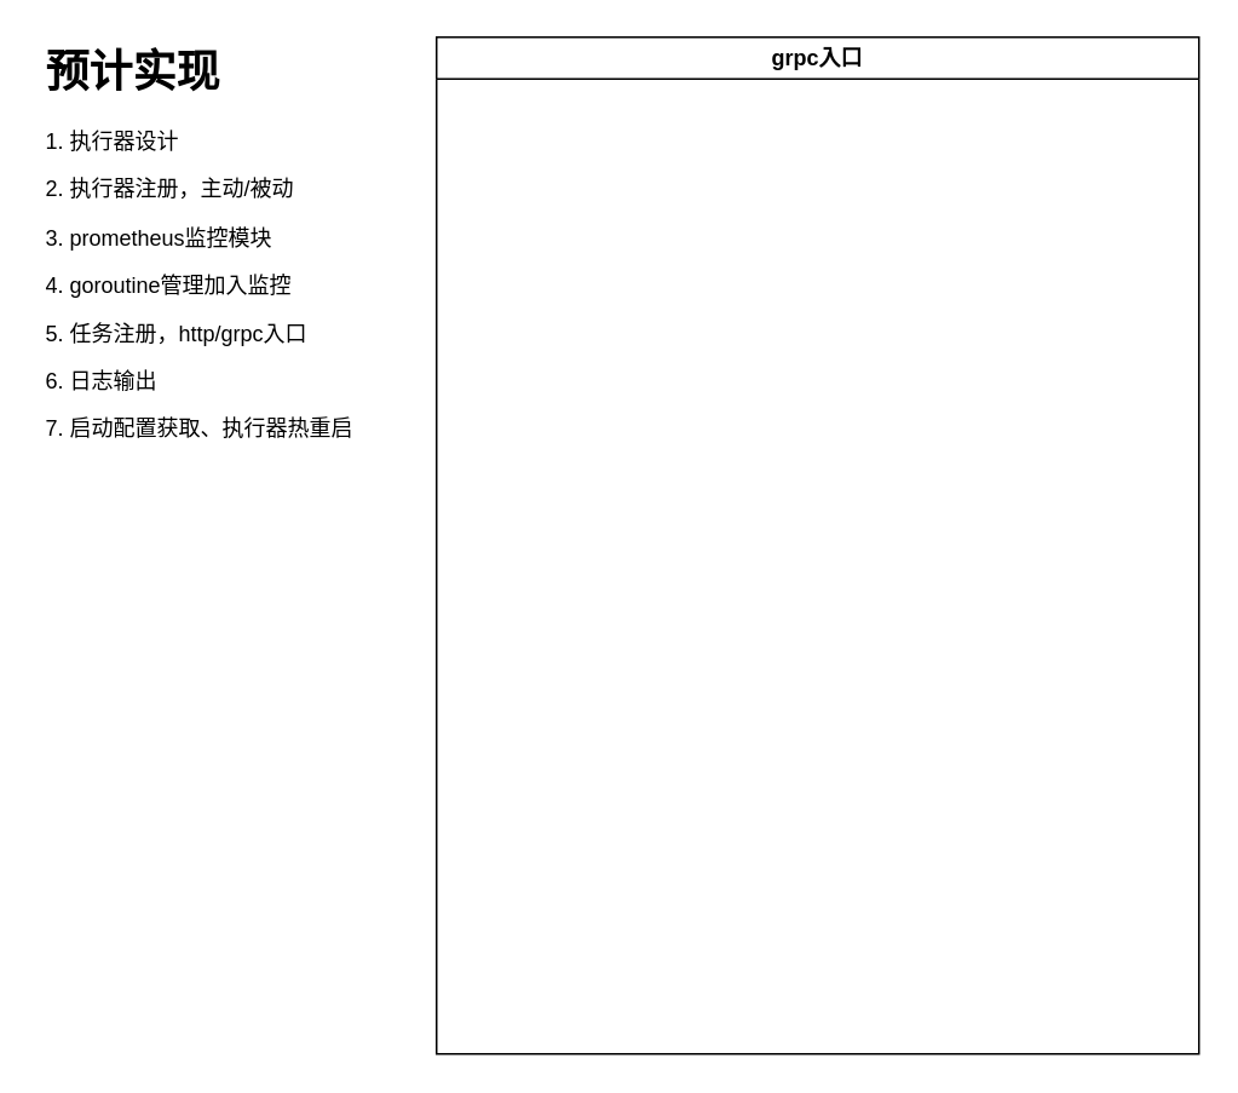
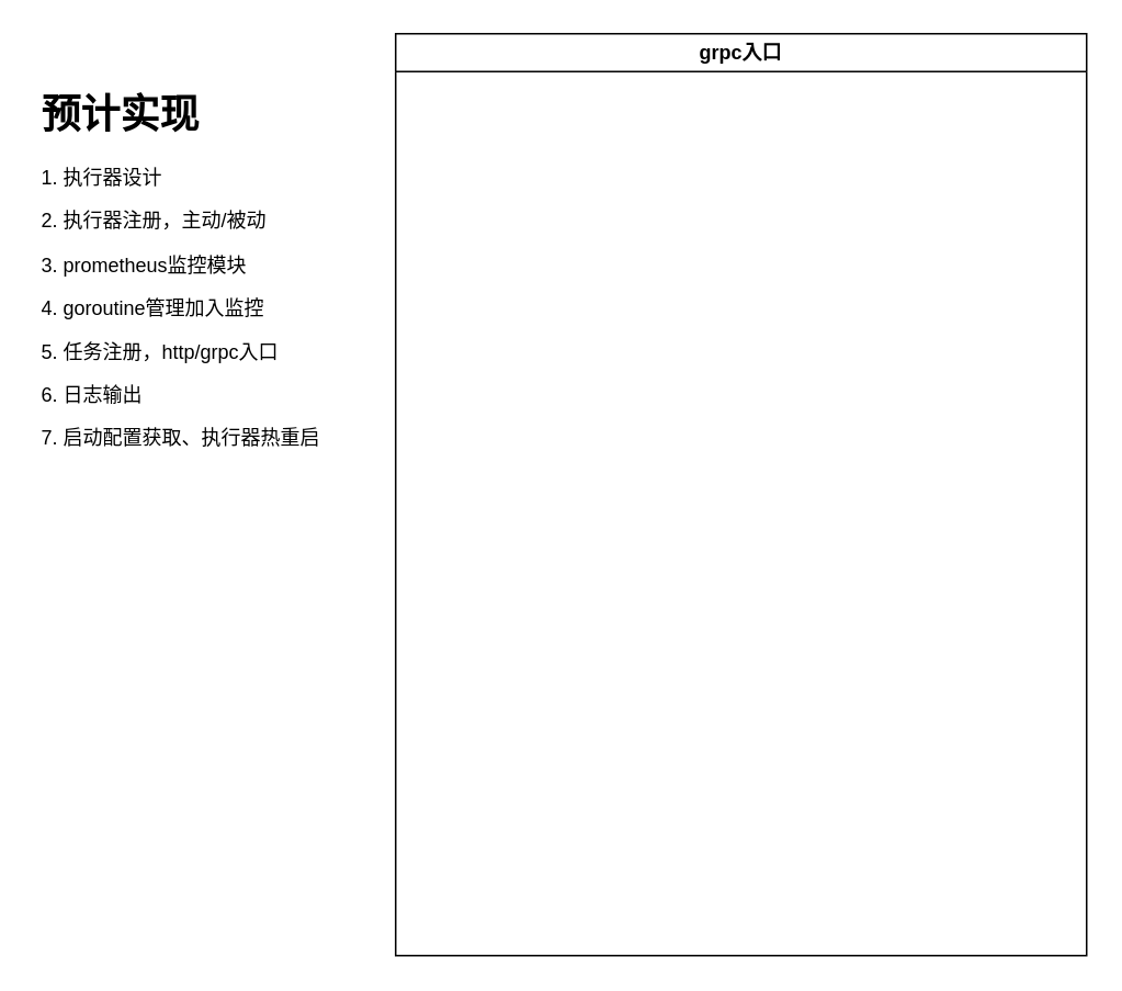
- <mxCell id="2" value="&lt;h1&gt;预计实现&lt;/h1&gt;&lt;p&gt;1. 执行器设计&amp;nbsp;&lt;/p&gt;&lt;p&gt;&lt;span style=&quot;background-color: initial;&quot;&gt;2. 执行器注册，主动/被动&lt;/span&gt;&lt;/p&gt;&lt;p&gt;&lt;span style=&quot;background-color: initial;&quot;&gt;3. prometheus监控模块&lt;/span&gt;&lt;/p&gt;&lt;p&gt;&lt;span style=&quot;background-color: initial;&quot;&gt;4. goroutine管理加入监控&lt;/span&gt;&lt;/p&gt;&lt;p&gt;&lt;span style=&quot;background-color: initial;&quot;&gt;5. 任务注册，http/grpc入口&lt;/span&gt;&lt;/p&gt;&lt;p&gt;&lt;span style=&quot;background-color: initial;&quot;&gt;6. 日志输出&lt;/span&gt;&lt;/p&gt;&lt;p&gt;&lt;span style=&quot;background-color: initial;&quot;&gt;7. 启动配置获取、执行器热重启&lt;/span&gt;&lt;/p&gt;" style="text;html=1;strokeColor=none;fillColor=none;spacing=5;spacingTop=-20;whiteSpace=wrap;overflow=hidden;rounded=0;" vertex="1" parent="1"><mxGeometry width="200" height="230" as="geometry" x="20" y="20" /></mxCell>
+ <mxCell id="2" value="&lt;h1&gt;预计实现&lt;/h1&gt;&lt;p&gt;1. 执行器设计&amp;nbsp;&lt;/p&gt;&lt;p&gt;&lt;span style=&quot;background-color: initial;&quot;&gt;2. 执行器注册，主动/被动&lt;/span&gt;&lt;/p&gt;&lt;p&gt;&lt;span style=&quot;background-color: initial;&quot;&gt;3. prometheus监控模块&lt;/span&gt;&lt;/p&gt;&lt;p&gt;&lt;span style=&quot;background-color: initial;&quot;&gt;4. goroutine管理加入监控&lt;/span&gt;&lt;/p&gt;&lt;p&gt;&lt;span style=&quot;background-color: initial;&quot;&gt;5. 任务注册，http/grpc入口&lt;/span&gt;&lt;/p&gt;&lt;p&gt;&lt;span style=&quot;background-color: initial;&quot;&gt;6. 日志输出&lt;/span&gt;&lt;/p&gt;&lt;p&gt;&lt;span style=&quot;background-color: initial;&quot;&gt;7. 启动配置获取、执行器热重启&lt;/span&gt;&lt;/p&gt;" style="text;html=1;strokeColor=none;fillColor=none;spacing=5;spacingTop=-20;whiteSpace=wrap;overflow=hidden;rounded=0;" vertex="1" parent="1"><mxGeometry x="20" y="50" width="200" height="230" as="geometry" /></mxCell>
